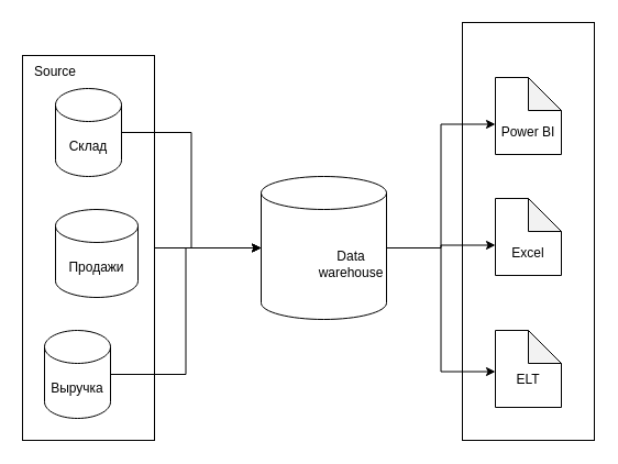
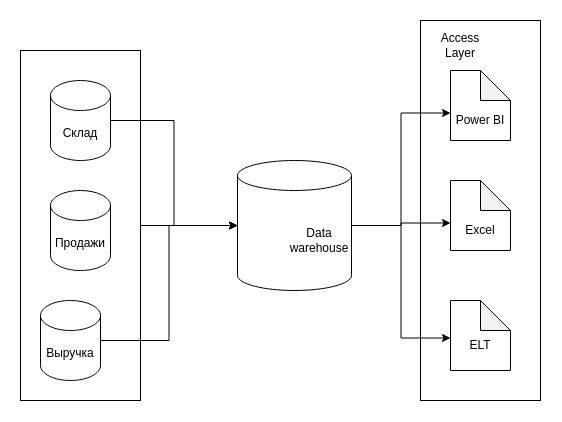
+ <mxCell id="21" value="Access Layer" style="text;html=1;align=center;verticalAlign=middle;whiteSpace=wrap;rounded=0;" vertex="1" parent="1"><mxGeometry x="430" y="30" width="60" height="30" as="geometry" /></mxCell>
- <mxCell id="16" value="Source" style="text;html=1;align=center;verticalAlign=middle;whiteSpace=wrap;rounded=0;" vertex="1" parent="1"><mxGeometry x="20" y="50" width="60" height="30" as="geometry" /></mxCell>
- <mxCell id="8" value="Продажи" style="shape=cylinder3;whiteSpace=wrap;html=1;boundedLbl=1;backgroundOutline=1;size=15;" vertex="1" parent="1"><mxGeometry x="50" y="190" width="75" height="80" as="geometry" /></mxCell>
+ <mxCell id="8" value="Продажи" style="shape=cylinder3;whiteSpace=wrap;html=1;boundedLbl=1;backgroundOutline=1;size=15;" vertex="1" parent="1"><mxGeometry x="50" y="190" width="60" height="80" as="geometry" /></mxCell>
